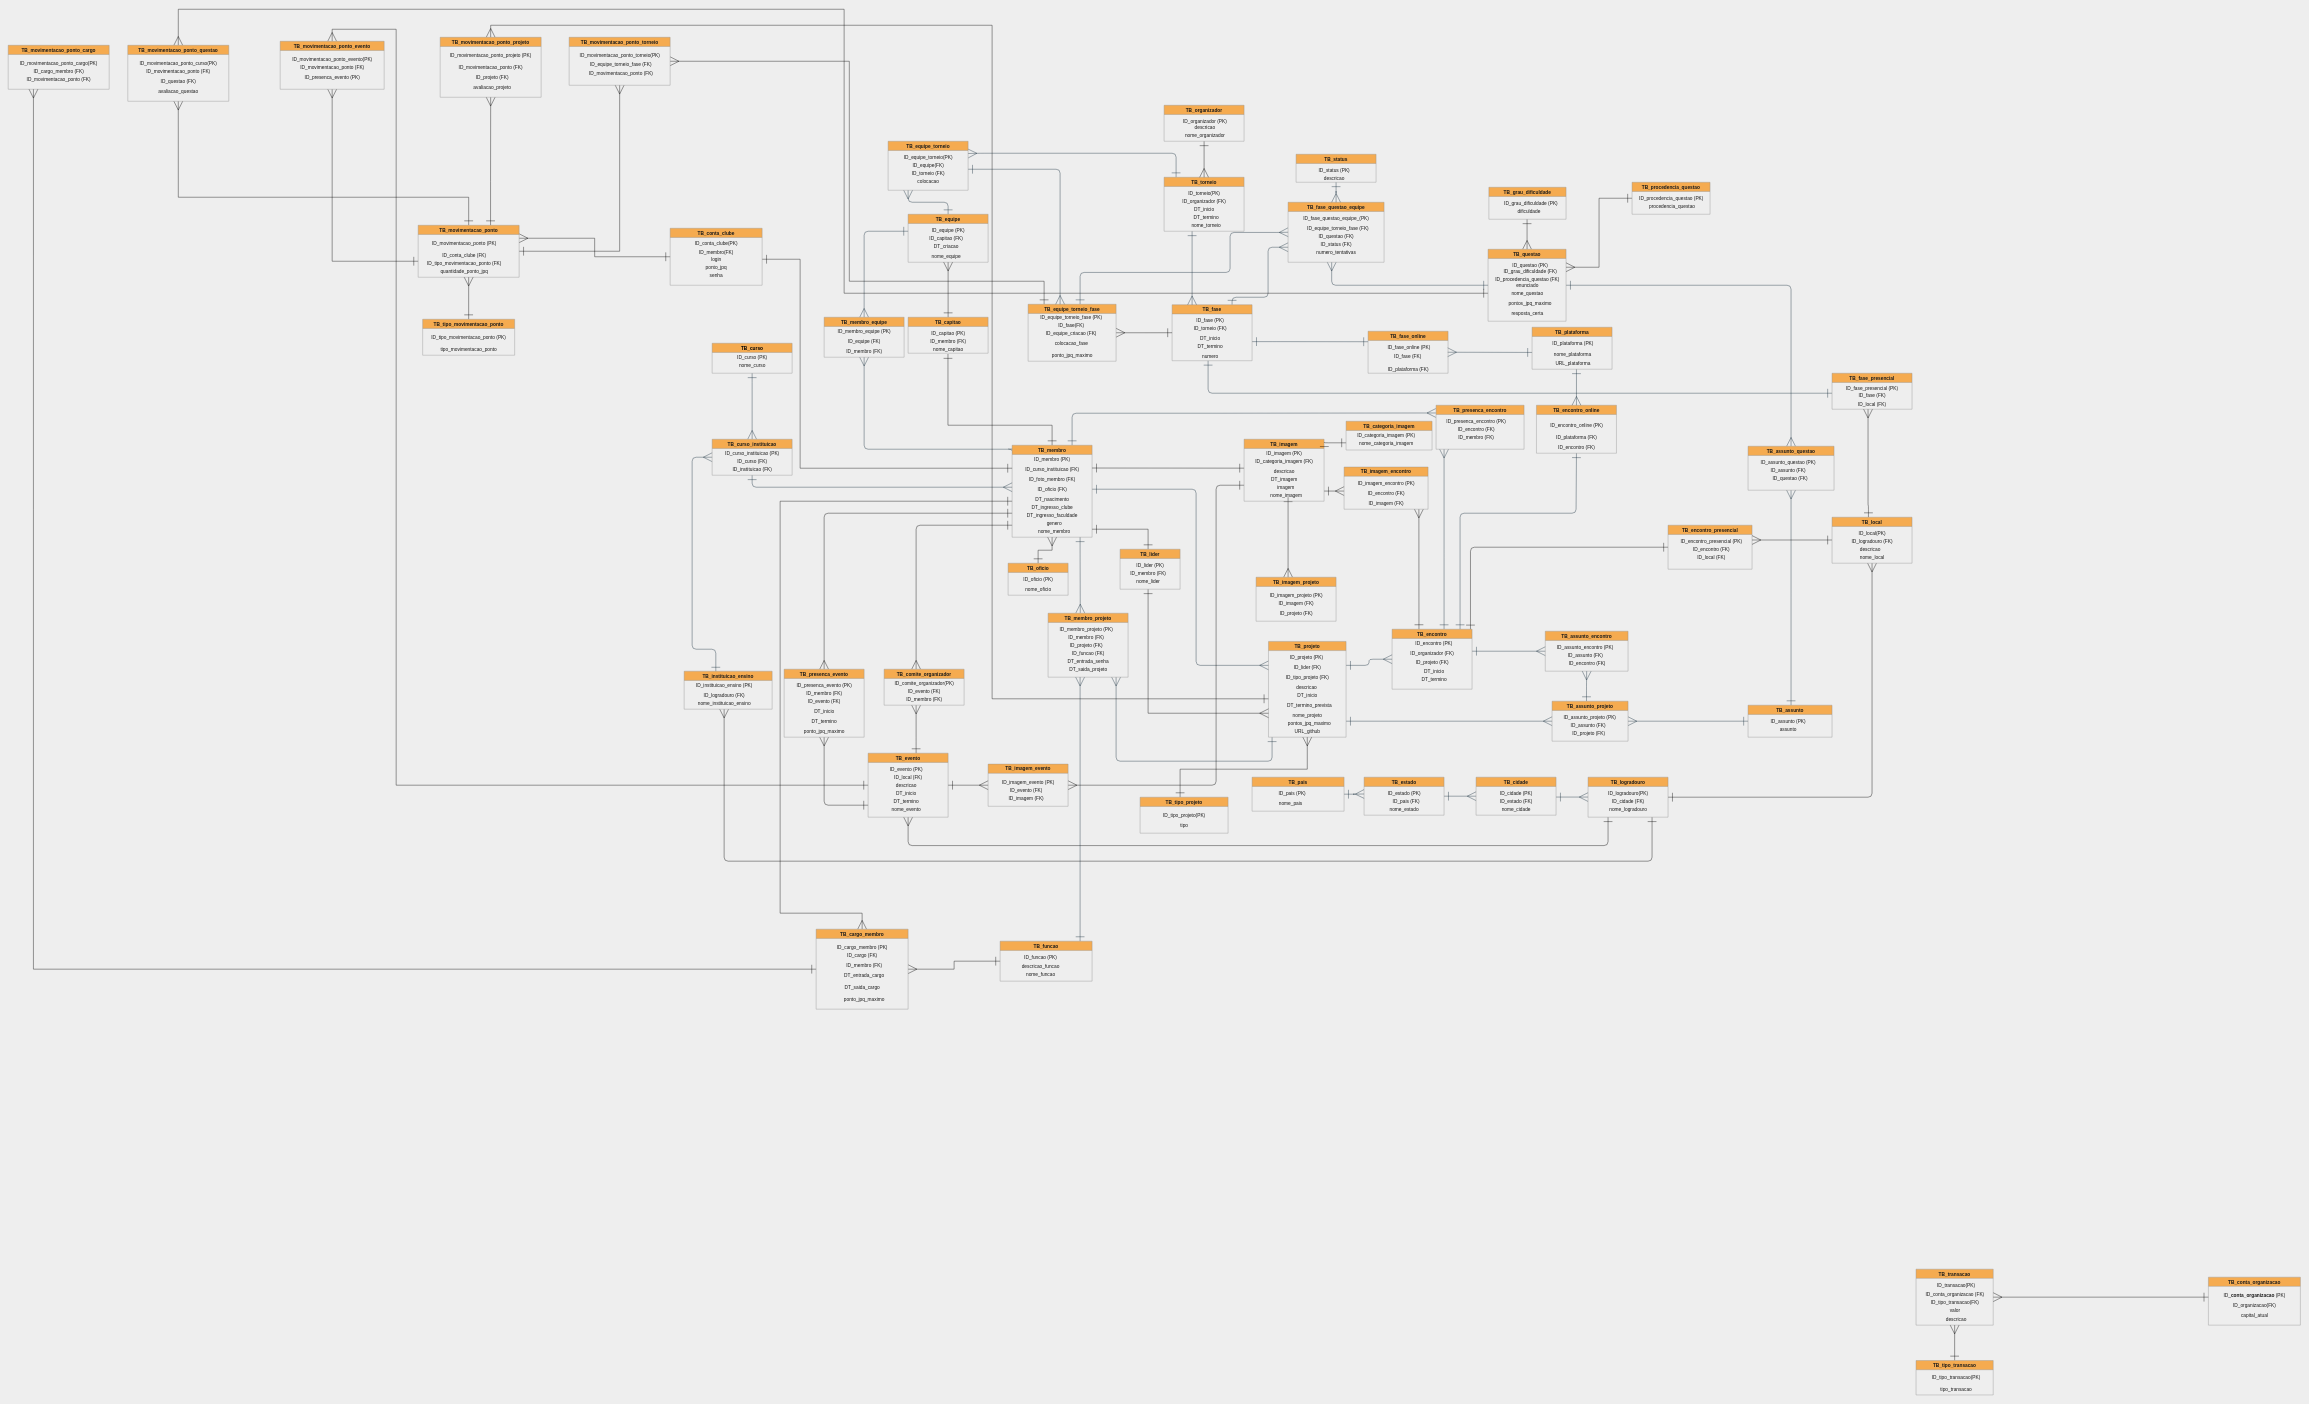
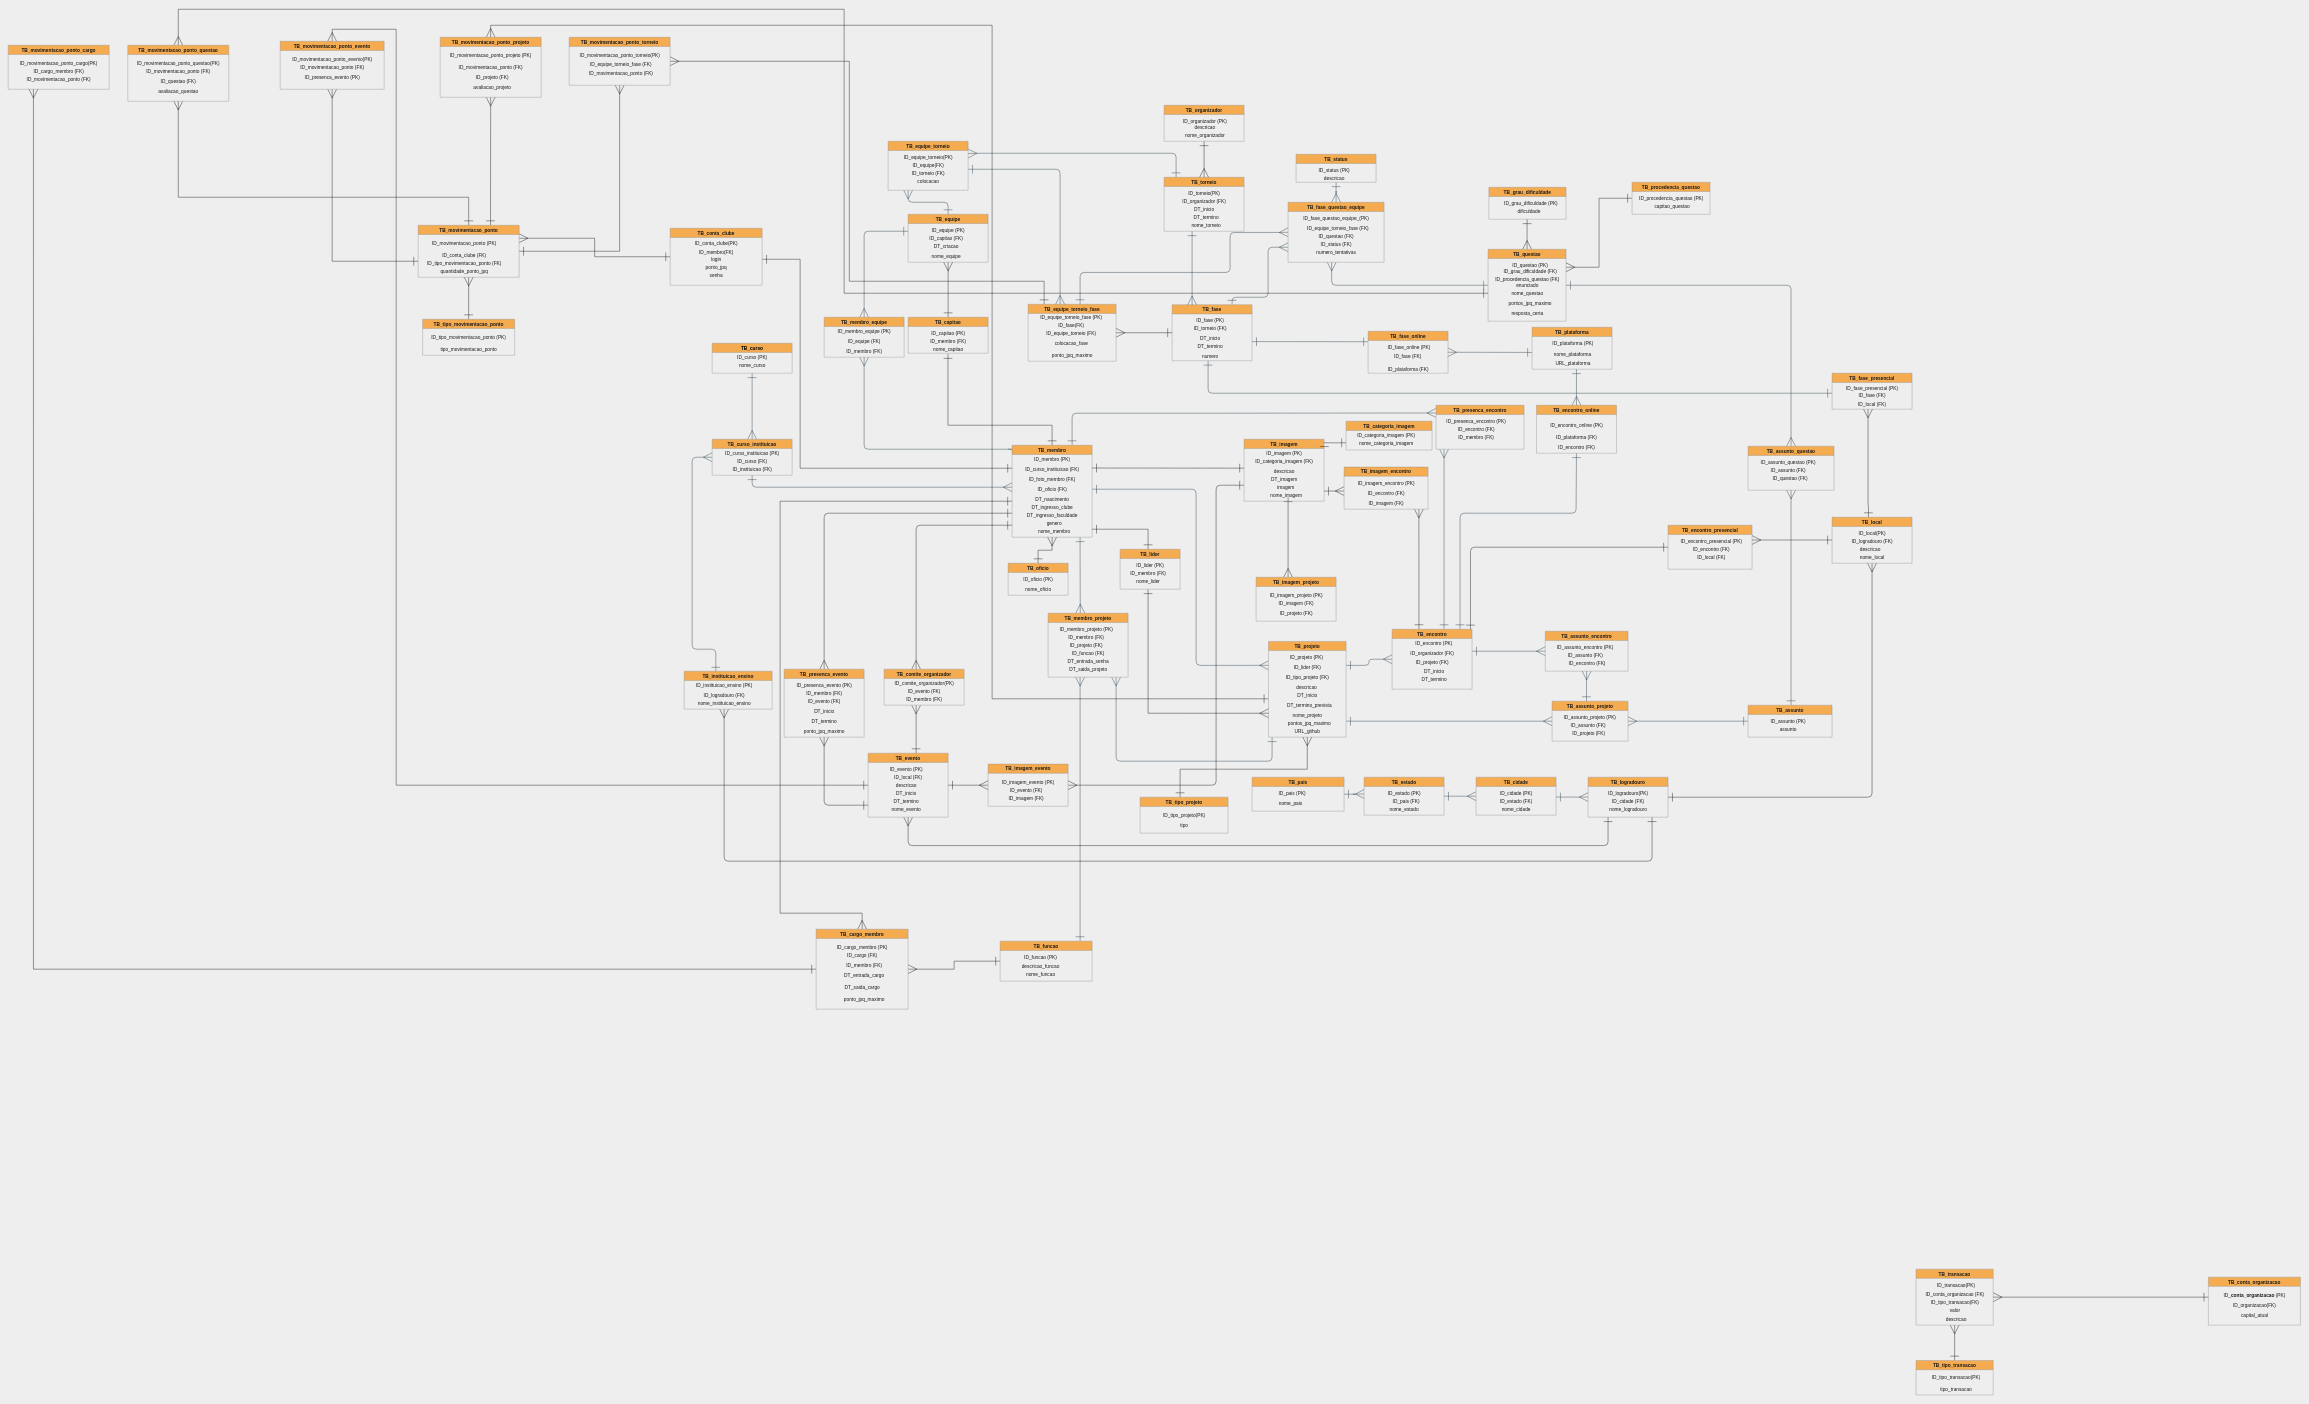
- <mxCell id="331" value="ID_movimentacao_ponto_curso(PK)" style="text;html=1;align=center;verticalAlign=middle;resizable=0;points=[];autosize=1;strokeColor=none;fillColor=none;fontColor=#1A1A1A;rounded=0;" parent="330" vertex="1"><mxGeometry x="11" y="30" width="230" height="30" as="geometry" /></mxCell>
+ <mxCell id="331" value="ID_movimentacao_ponto_questao(PK)" style="text;html=1;align=center;verticalAlign=middle;resizable=0;points=[];autosize=1;strokeColor=none;fillColor=none;fontColor=#1A1A1A;rounded=0;" parent="330" vertex="1"><mxGeometry x="11" y="30" width="230" height="30" as="geometry" /></mxCell>
- <mxCell id="349" value="procedencia_questao" style="text;html=1;align=center;verticalAlign=middle;resizable=0;points=[];autosize=1;strokeColor=none;fillColor=none;fontColor=#1A1A1A;rounded=0;" parent="348" vertex="1"><mxGeometry x="30" y="45" width="140" height="30" as="geometry" /></mxCell>
+ <mxCell id="349" value="capitao_questao" style="text;html=1;align=center;verticalAlign=middle;resizable=0;points=[];autosize=1;strokeColor=none;fillColor=none;fontColor=#1A1A1A;rounded=0;" parent="348" vertex="1"><mxGeometry x="30" y="45" width="140" height="30" as="geometry" /></mxCell>
- <mxCell id="77" value="ID_equipe_criacao (FK)" style="text;html=1;strokeColor=none;fillColor=none;align=center;verticalAlign=middle;whiteSpace=wrap;rounded=0;fontColor=#1A1A1A;" parent="74" vertex="1"><mxGeometry x="37" y="62.5" width="142.01" height="20" as="geometry" /></mxCell>
+ <mxCell id="77" value="ID_equipe_torneio (FK)" style="text;html=1;strokeColor=none;fillColor=none;align=center;verticalAlign=middle;whiteSpace=wrap;rounded=0;fontColor=#1A1A1A;" parent="74" vertex="1"><mxGeometry x="37" y="62.5" width="142.01" height="20" as="geometry" /></mxCell>
